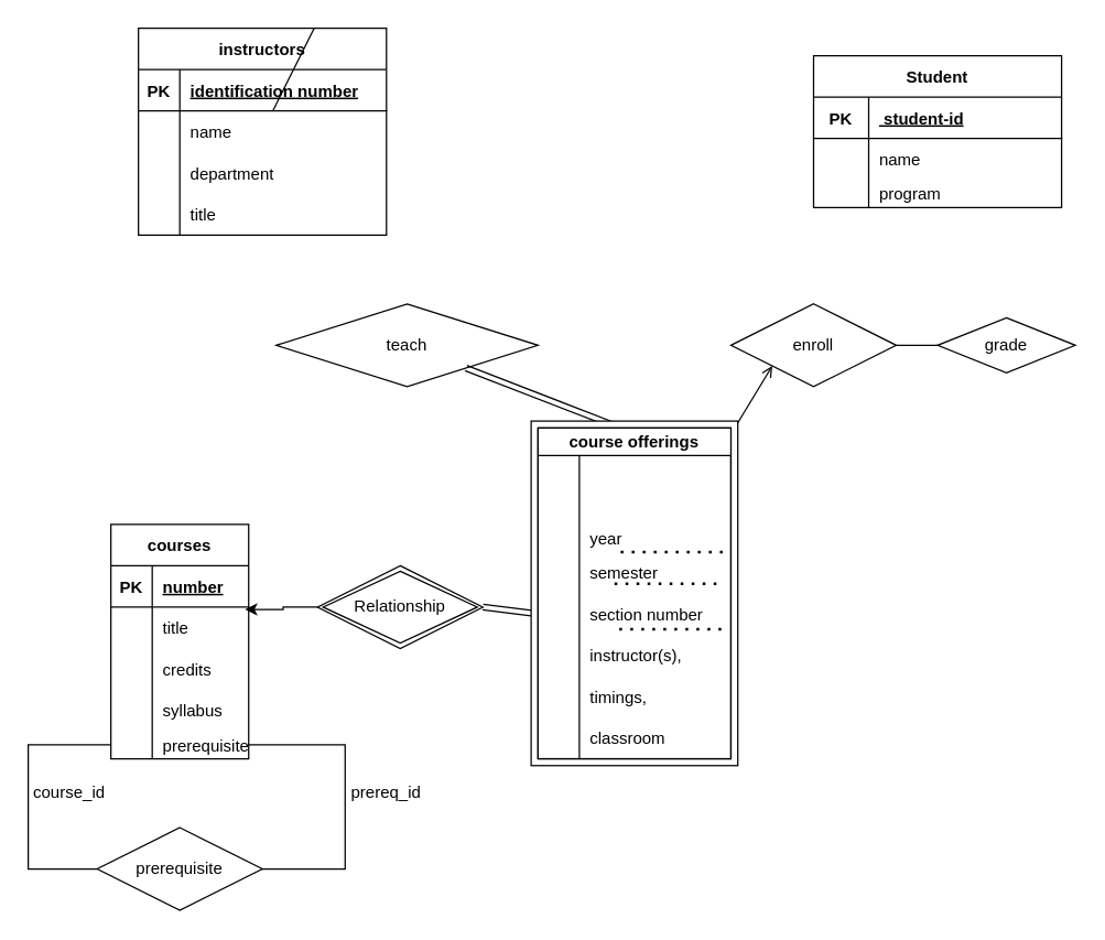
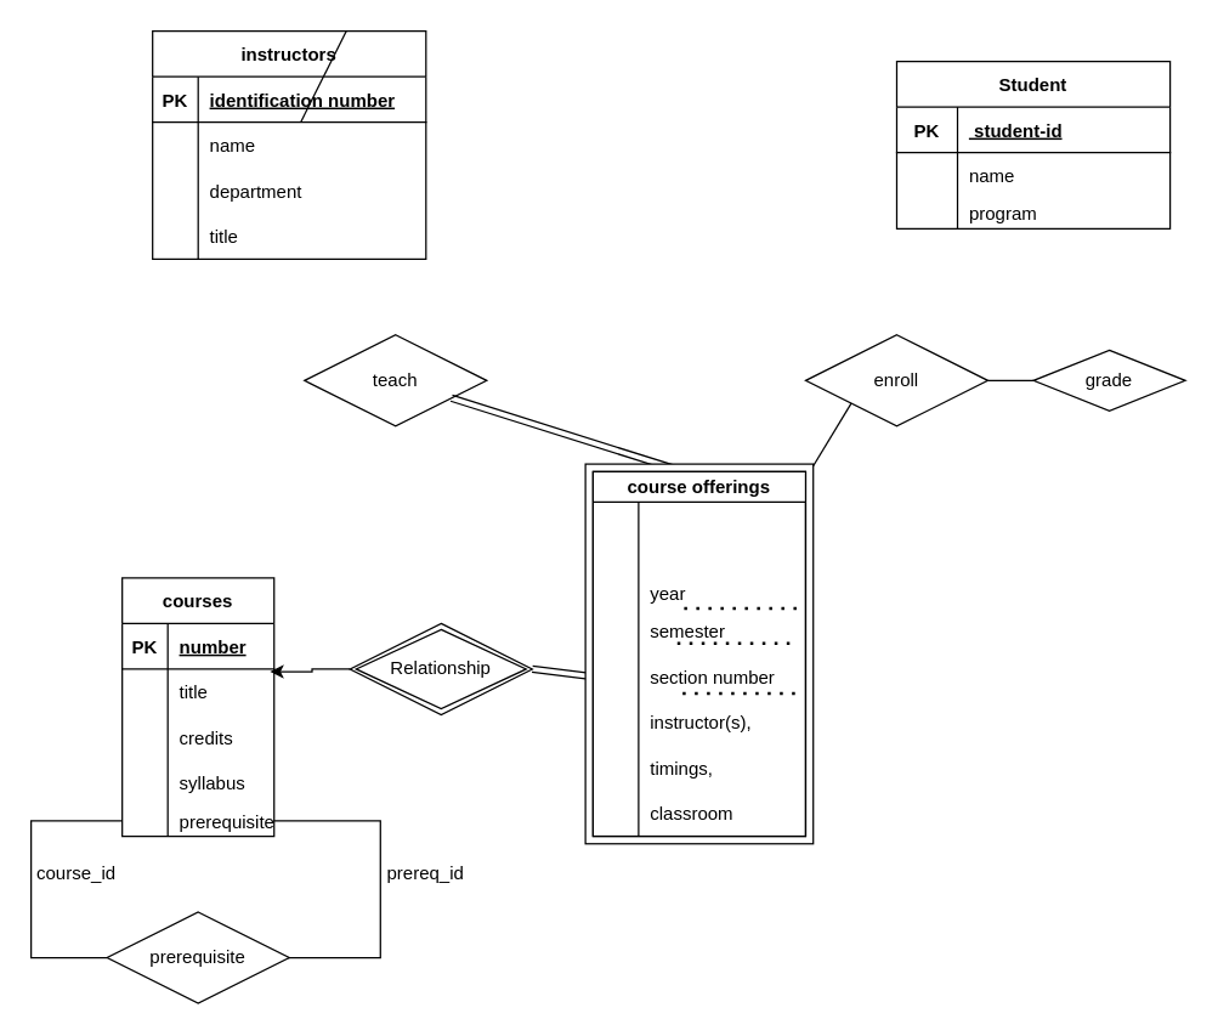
- <mxCell id="45" value="teach" style="shape=rhombus;perimeter=rhombusPerimeter;whiteSpace=wrap;html=1;align=center;" parent="1" vertex="1"><mxGeometry x="200" y="220" width="190" height="60" as="geometry" /></mxCell>
+ <mxCell id="45" value="teach" style="shape=rhombus;perimeter=rhombusPerimeter;whiteSpace=wrap;html=1;align=center;" parent="1" vertex="1"><mxGeometry x="200" y="220" width="120" height="60" as="geometry" /></mxCell>
- <mxCell id="42" value="" style="endArrow=open;html=1;rounded=0;entryX=0;entryY=1;entryDx=0;entryDy=0;" parent="1" source="60" target="41" edge="1"><mxGeometry relative="1" as="geometry"><mxPoint x="410" y="199.5" as="sourcePoint" /><mxPoint x="570" y="199.5" as="targetPoint" /></mxGeometry></mxCell>
+ <mxCell id="42" value="" style="endArrow=none;html=1;rounded=0;entryX=0;entryY=1;entryDx=0;entryDy=0;" parent="1" source="60" target="41" edge="1"><mxGeometry relative="1" as="geometry"><mxPoint x="410" y="199.5" as="sourcePoint" /><mxPoint x="570" y="199.5" as="targetPoint" /></mxGeometry></mxCell>
